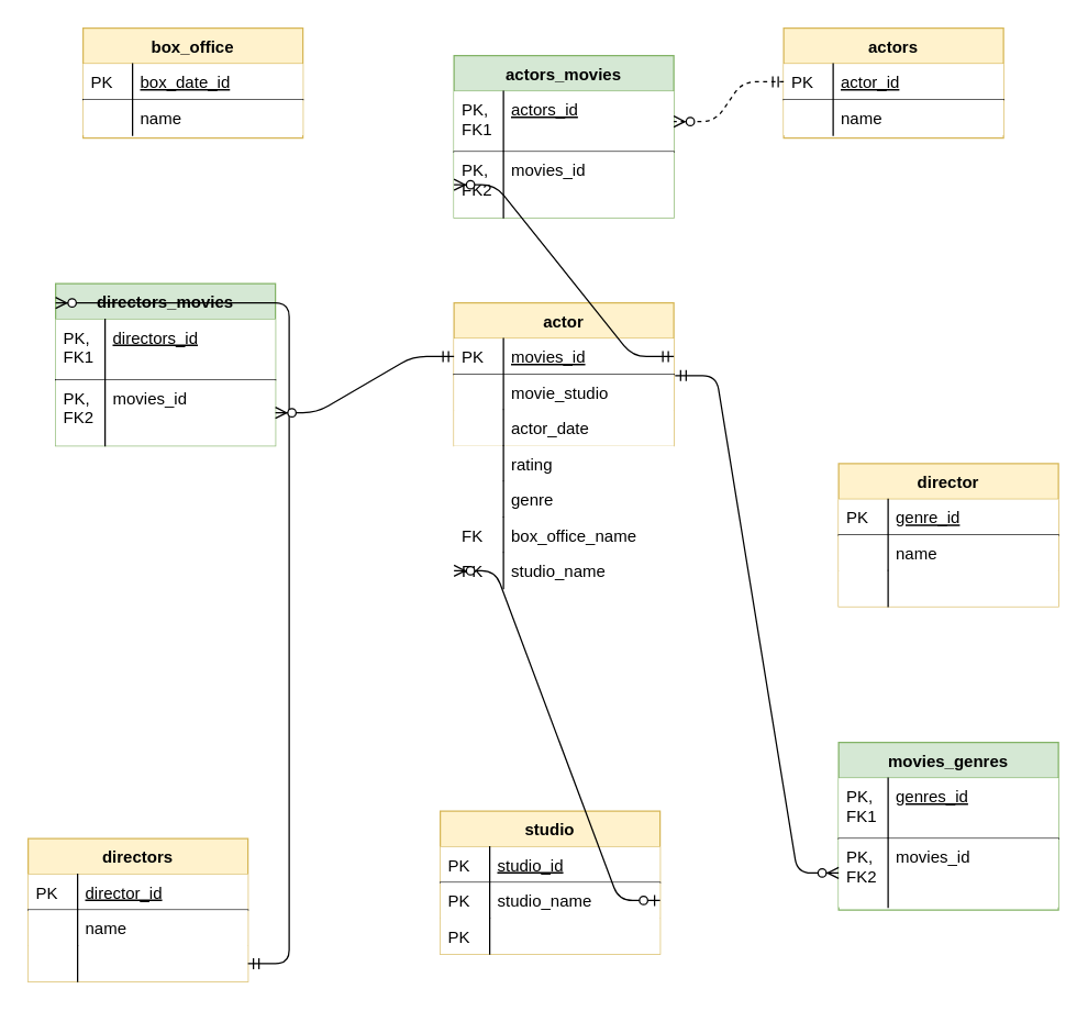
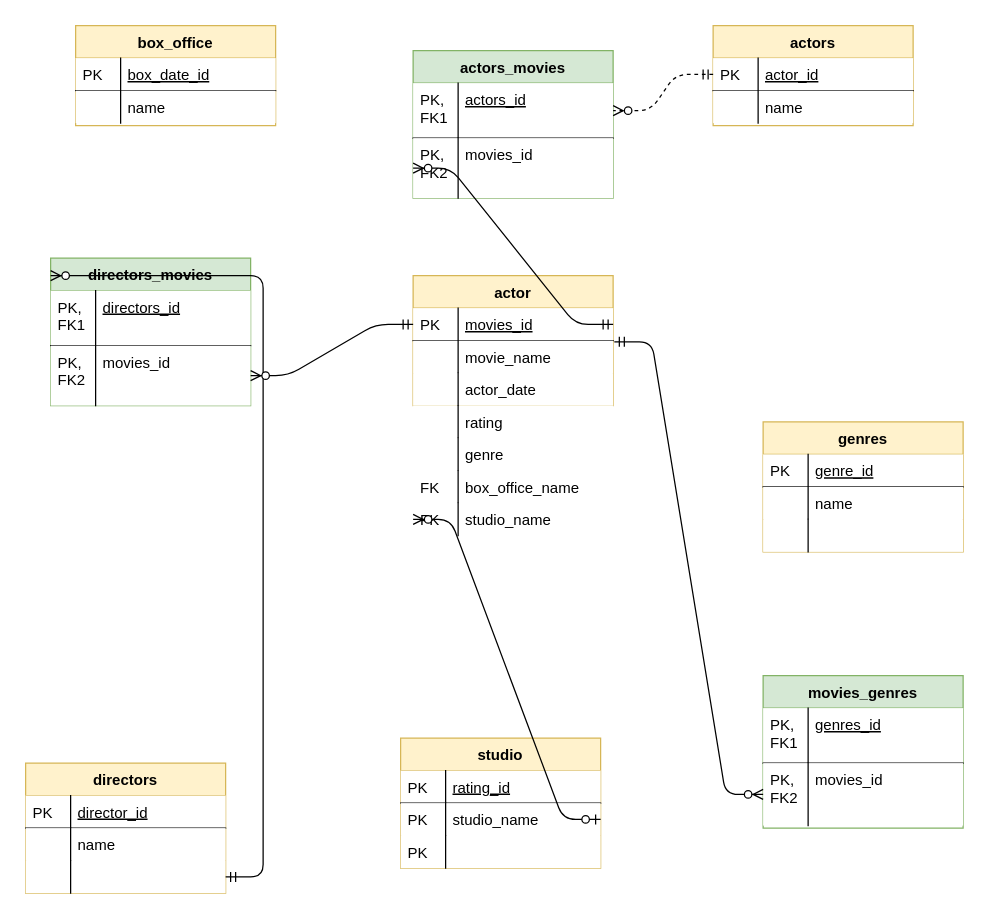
- <mxCell id="31" value="movie_studio" style="shape=partialRectangle;top=0;left=0;right=0;bottom=0;align=left;verticalAlign=top;spacingLeft=40;spacingRight=4;overflow=hidden;rotatable=0;points=[[0,0.5],[1,0.5]];portConstraint=eastwest;dropTarget=0;rounded=0;shadow=0;strokeWidth=1;" parent="28" vertex="1"><mxGeometry y="52" width="160" height="26" as="geometry" /></mxCell>
+ <mxCell id="31" value="movie_name" style="shape=partialRectangle;top=0;left=0;right=0;bottom=0;align=left;verticalAlign=top;spacingLeft=40;spacingRight=4;overflow=hidden;rotatable=0;points=[[0,0.5],[1,0.5]];portConstraint=eastwest;dropTarget=0;rounded=0;shadow=0;strokeWidth=1;" parent="28" vertex="1"><mxGeometry y="52" width="160" height="26" as="geometry" /></mxCell>
- <mxCell id="21" value="director" style="swimlane;fontStyle=1;childLayout=stackLayout;horizontal=1;startSize=26;horizontalStack=0;resizeParent=1;resizeLast=0;collapsible=1;marginBottom=0;rounded=0;shadow=0;strokeWidth=1;fillColor=#fff2cc;strokeColor=#d6b656;" parent="1" vertex="1"><mxGeometry x="610" y="337" width="160" height="104" as="geometry"><mxRectangle x="260" y="80" width="160" height="26" as="alternateBounds" /></mxGeometry></mxCell>
+ <mxCell id="21" value="genres" style="swimlane;fontStyle=1;childLayout=stackLayout;horizontal=1;startSize=26;horizontalStack=0;resizeParent=1;resizeLast=0;collapsible=1;marginBottom=0;rounded=0;shadow=0;strokeWidth=1;fillColor=#fff2cc;strokeColor=#d6b656;" parent="1" vertex="1"><mxGeometry x="610" y="337" width="160" height="104" as="geometry"><mxRectangle x="260" y="80" width="160" height="26" as="alternateBounds" /></mxGeometry></mxCell>
- <mxCell id="10" value="studio_id" style="shape=partialRectangle;top=0;left=0;right=0;bottom=1;align=left;verticalAlign=top;spacingLeft=40;spacingRight=4;overflow=hidden;rotatable=0;points=[[0,0.5],[1,0.5]];portConstraint=eastwest;dropTarget=0;rounded=0;shadow=0;strokeWidth=1;fontStyle=4;" parent="9" vertex="1"><mxGeometry y="26" width="160" height="26" as="geometry" /></mxCell>
+ <mxCell id="10" value="rating_id" style="shape=partialRectangle;top=0;left=0;right=0;bottom=1;align=left;verticalAlign=top;spacingLeft=40;spacingRight=4;overflow=hidden;rotatable=0;points=[[0,0.5],[1,0.5]];portConstraint=eastwest;dropTarget=0;rounded=0;shadow=0;strokeWidth=1;fontStyle=4;" parent="9" vertex="1"><mxGeometry y="26" width="160" height="26" as="geometry" /></mxCell>
